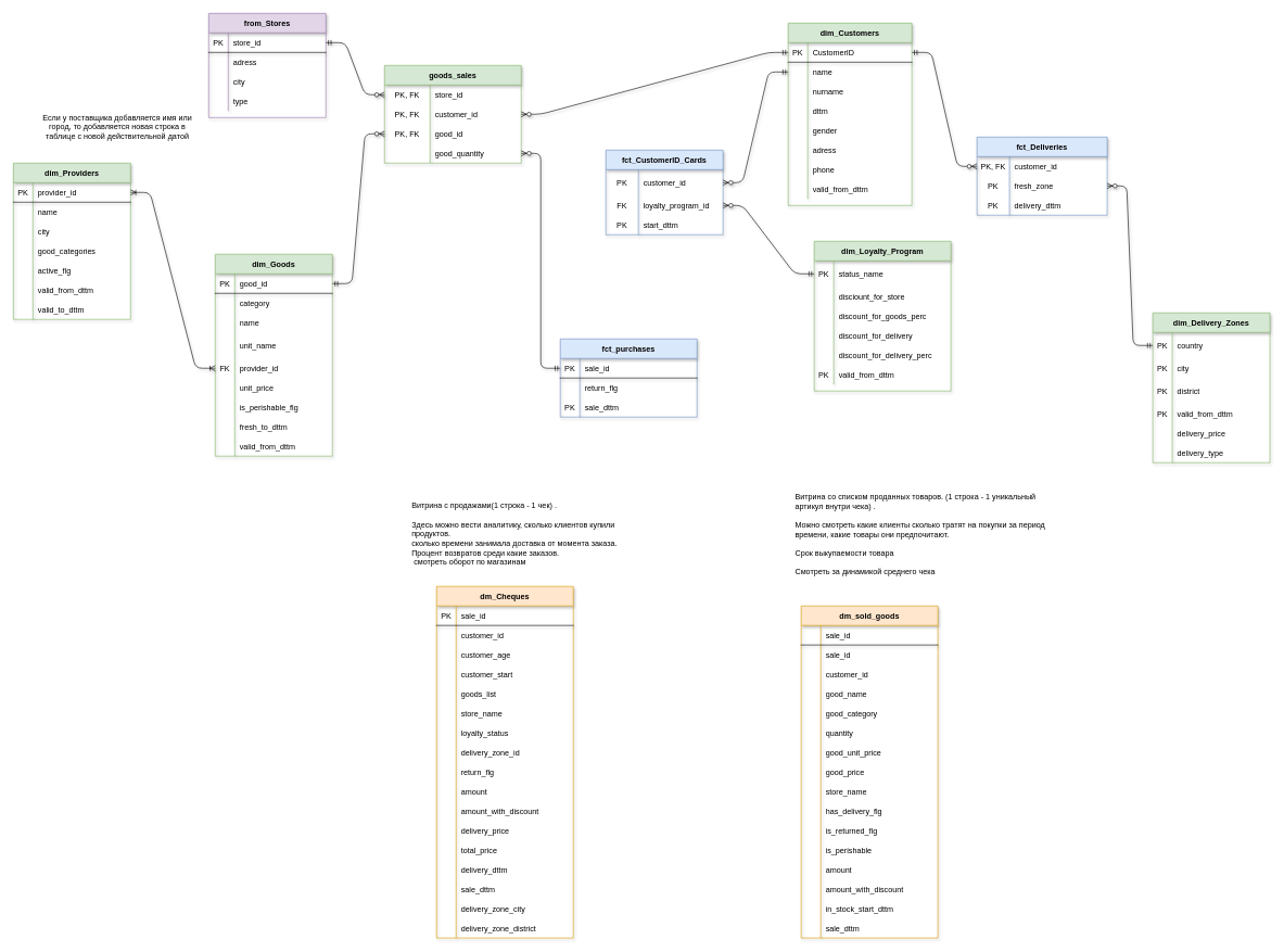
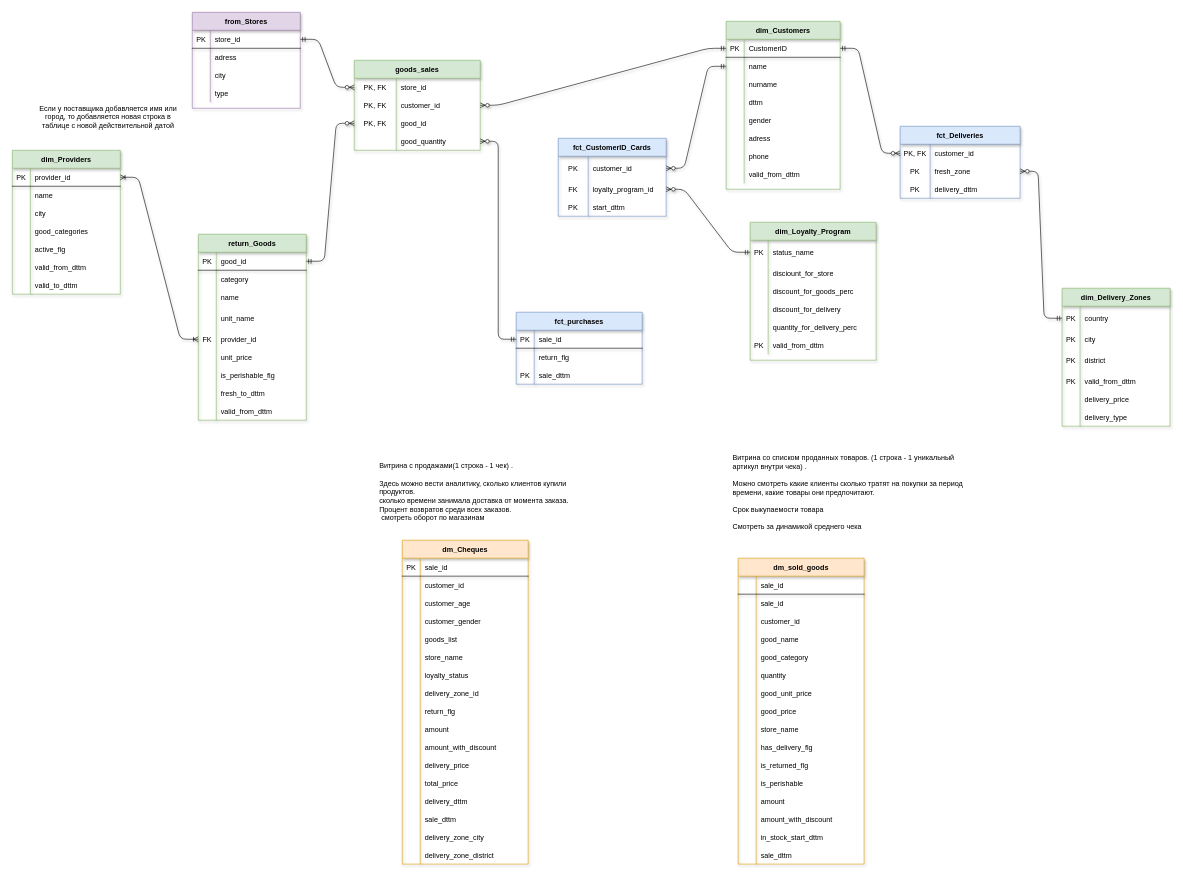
- <mxCell id="177" value="dim_Goods" style="shape=table;startSize=30;container=1;collapsible=1;childLayout=tableLayout;fixedRows=1;rowLines=0;fontStyle=1;align=center;resizeLast=1;fillColor=#d5e8d4;strokeColor=#82b366;shadow=1;" parent="1" vertex="1"><mxGeometry x="330" y="390" width="180" height="310" as="geometry" /></mxCell>
+ <mxCell id="177" value="return_Goods" style="shape=table;startSize=30;container=1;collapsible=1;childLayout=tableLayout;fixedRows=1;rowLines=0;fontStyle=1;align=center;resizeLast=1;fillColor=#d5e8d4;strokeColor=#82b366;shadow=1;" parent="1" vertex="1"><mxGeometry x="330" y="390" width="180" height="310" as="geometry" /></mxCell>
- <mxCell id="171" value="discount_for_delivery_perc" style="shape=partialRectangle;connectable=0;fillColor=none;top=0;left=0;bottom=0;right=0;align=left;spacingLeft=6;overflow=hidden;shadow=1;" parent="169" vertex="1"><mxGeometry x="30" width="180" height="30" as="geometry" /></mxCell>
+ <mxCell id="171" value="quantity_for_delivery_perc" style="shape=partialRectangle;connectable=0;fillColor=none;top=0;left=0;bottom=0;right=0;align=left;spacingLeft=6;overflow=hidden;shadow=1;" parent="169" vertex="1"><mxGeometry x="30" width="180" height="30" as="geometry" /></mxCell>
- <mxCell id="103" value="Витрина с продажами(1 строка - 1 чек) . &lt;br&gt;&lt;br&gt;Здесь можно вести аналитику, сколько клиентов купили продуктов.&lt;br&gt;сколько времени занимала доставка от момента заказа.&lt;br&gt;Процент возвратов среди какие заказов.&amp;nbsp;&lt;br&gt;&amp;nbsp;смотреть оборот по магазинам" style="text;html=1;strokeColor=none;fillColor=none;align=left;verticalAlign=middle;whiteSpace=wrap;rounded=0;shadow=1;" parent="1" vertex="1"><mxGeometry x="630" y="760" width="370" height="120" as="geometry" /></mxCell>
+ <mxCell id="103" value="Витрина с продажами(1 строка - 1 чек) . &lt;br&gt;&lt;br&gt;Здесь можно вести аналитику, сколько клиентов купили продуктов.&lt;br&gt;сколько времени занимала доставка от момента заказа.&lt;br&gt;Процент возвратов среди всех заказов.&amp;nbsp;&lt;br&gt;&amp;nbsp;смотреть оборот по магазинам" style="text;html=1;strokeColor=none;fillColor=none;align=left;verticalAlign=middle;whiteSpace=wrap;rounded=0;shadow=1;" parent="1" vertex="1"><mxGeometry x="630" y="760" width="370" height="120" as="geometry" /></mxCell>
- <mxCell id="14" value="customer_start" style="shape=partialRectangle;connectable=0;fillColor=none;top=0;left=0;bottom=0;right=0;align=left;spacingLeft=6;overflow=hidden;" parent="12" vertex="1"><mxGeometry x="30" width="180" height="30" as="geometry" /></mxCell>
+ <mxCell id="14" value="customer_gender" style="shape=partialRectangle;connectable=0;fillColor=none;top=0;left=0;bottom=0;right=0;align=left;spacingLeft=6;overflow=hidden;" parent="12" vertex="1"><mxGeometry x="30" width="180" height="30" as="geometry" /></mxCell>
